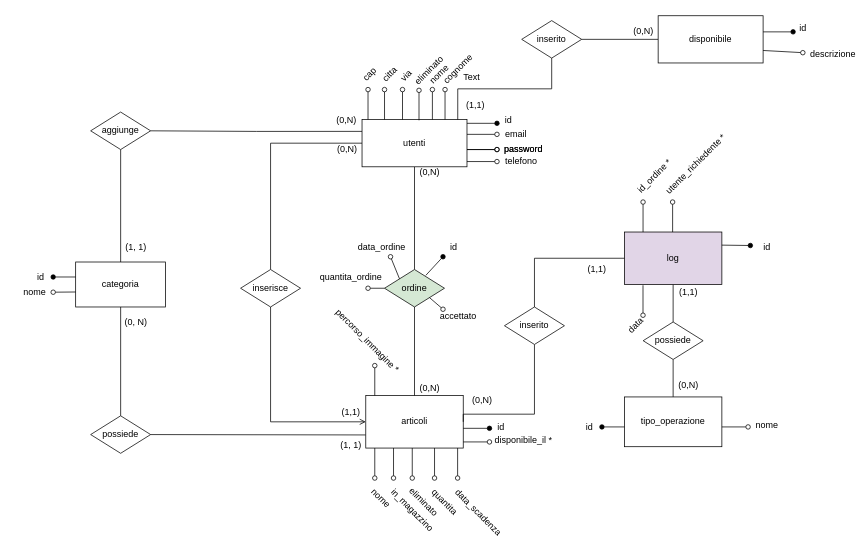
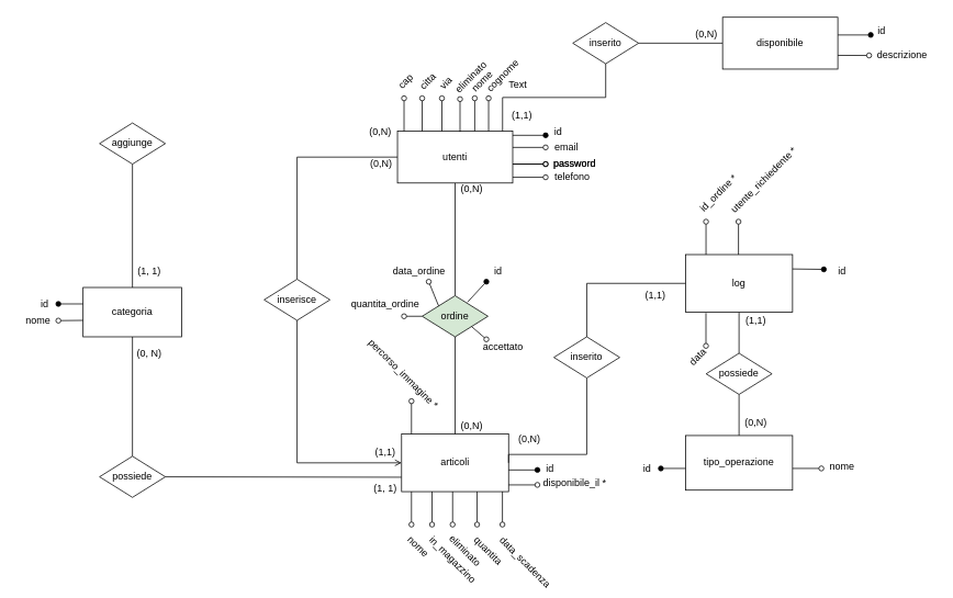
- <mxCell id="96" value="descrizione" style="text;html=1;align=center;verticalAlign=middle;resizable=0;points=[];autosize=1;" parent="1" vertex="1"><mxGeometry x="1070" y="62" width="80" height="20" as="geometry" /></mxCell>
+ <mxCell id="96" value="descrizione" style="text;html=1;align=center;verticalAlign=middle;resizable=0;points=[];autosize=1;" parent="1" vertex="1"><mxGeometry x="1055" y="57" width="80" height="20" as="geometry" /></mxCell>
- <mxCell id="4" style="edgeStyle=orthogonalEdgeStyle;rounded=0;orthogonalLoop=1;jettySize=auto;html=1;exitX=0;exitY=0.25;exitDx=0;exitDy=0;entryX=1;entryY=0.5;entryDx=0;entryDy=0;startArrow=none;startFill=0;endArrow=none;endFill=0;" parent="1" source="5" target="71" edge="1"><mxGeometry relative="1" as="geometry" /></mxCell>
- <mxCell id="25" value="log" style="rounded=0;whiteSpace=wrap;html=1;fillColor=#e1d5e7;" parent="1" vertex="1"><mxGeometry x="832" y="309" width="130" height="70" as="geometry" /></mxCell>
+ <mxCell id="25" value="log" style="rounded=0;whiteSpace=wrap;html=1;" parent="1" vertex="1"><mxGeometry x="832" y="309" width="130" height="70" as="geometry" /></mxCell>
- <mxCell id="64" value="inserisce" style="rhombus;whiteSpace=wrap;html=1;" parent="1" vertex="1"><mxGeometry x="320" y="359" width="80" height="50" as="geometry" /></mxCell>
+ <mxCell id="64" value="inserisce" style="rhombus;whiteSpace=wrap;html=1;" parent="1" vertex="1"><mxGeometry x="320" y="339" width="80" height="50" as="geometry" /></mxCell>
